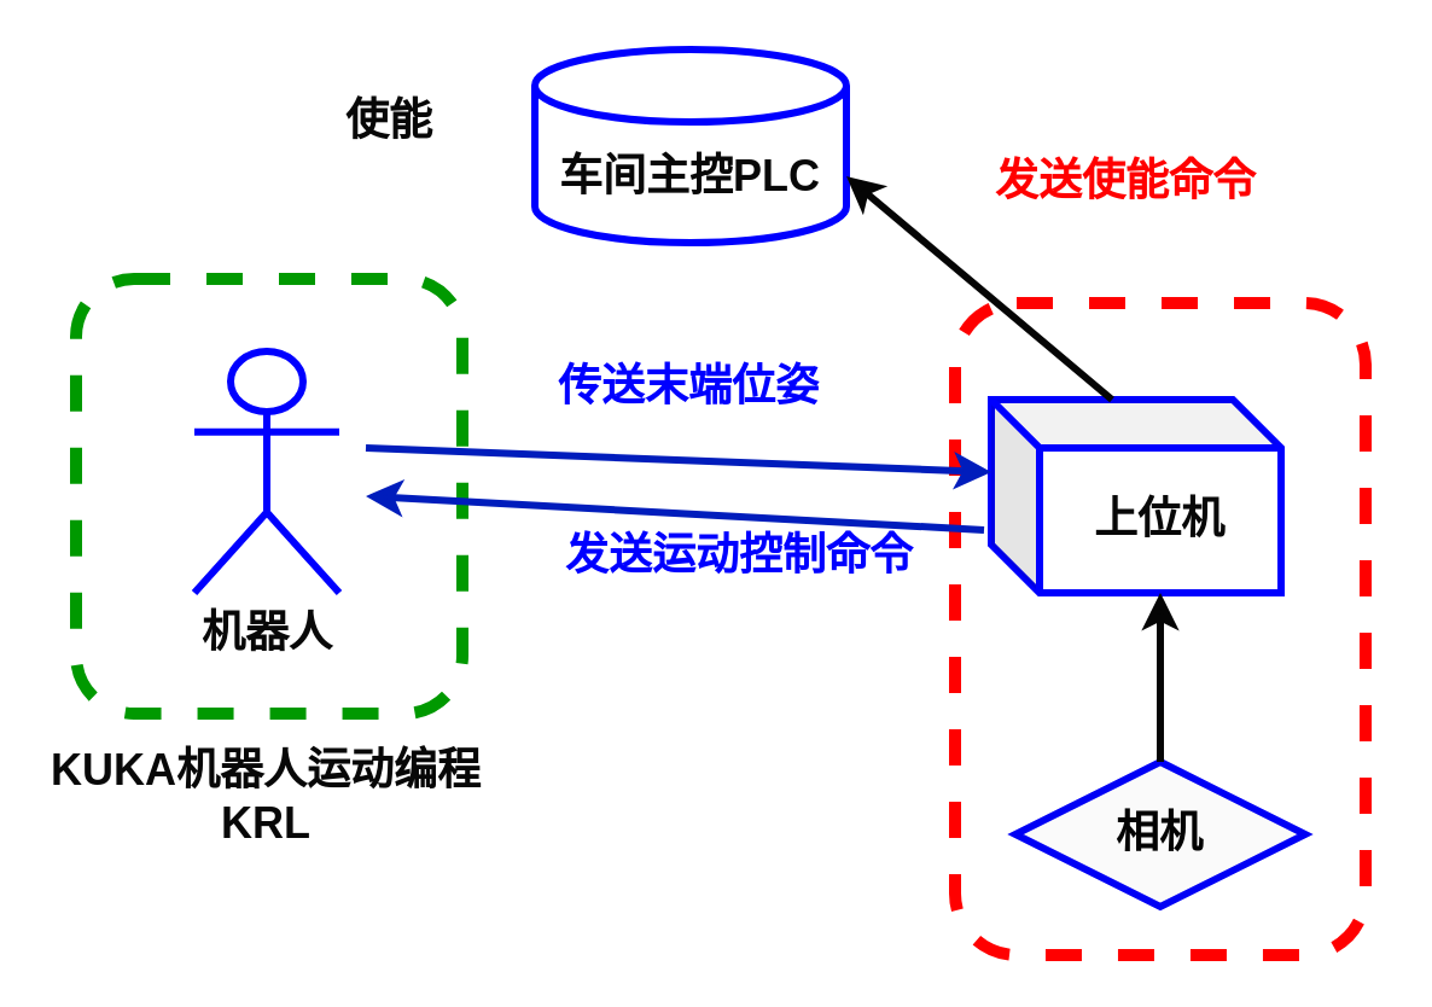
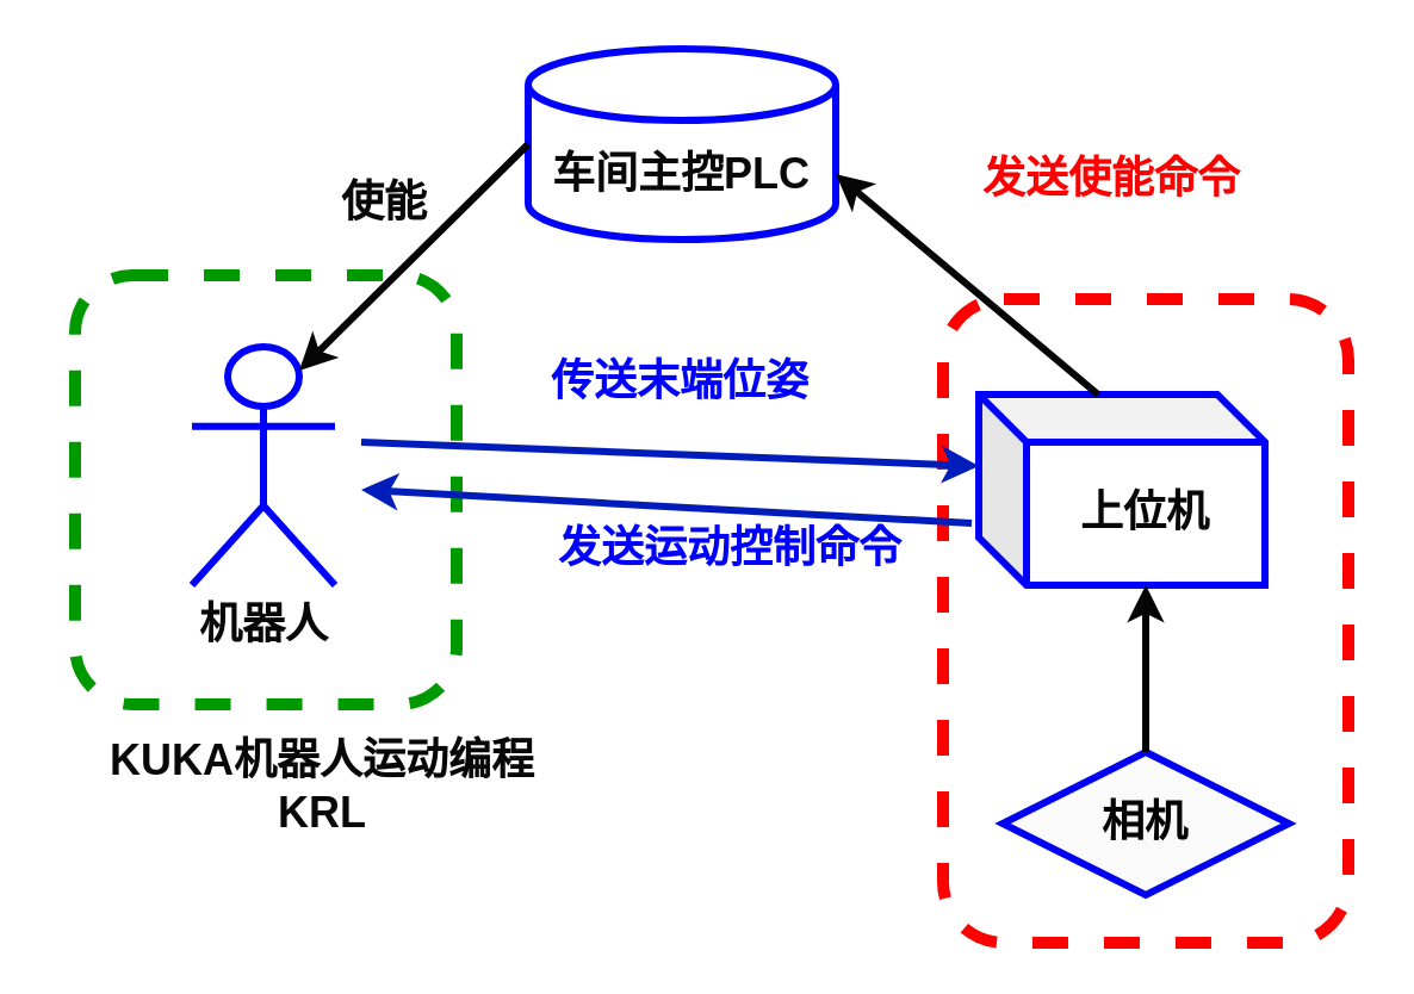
- <mxCell id="13" value="&lt;font color=&quot;#080808&quot;&gt;&lt;span style=&quot;font-size: 18px&quot;&gt;&lt;b&gt;使能&lt;/b&gt;&lt;/span&gt;&lt;/font&gt;" style="text;html=1;strokeColor=none;fillColor=none;align=center;verticalAlign=middle;whiteSpace=wrap;rounded=0;" parent="1" vertex="1"><mxGeometry x="131" y="35" width="60" height="30" as="geometry" /></mxCell>
+ <mxCell id="13" value="&lt;font color=&quot;#080808&quot;&gt;&lt;span style=&quot;font-size: 18px&quot;&gt;&lt;b&gt;使能&lt;/b&gt;&lt;/span&gt;&lt;/font&gt;" style="text;html=1;strokeColor=none;fillColor=none;align=center;verticalAlign=middle;whiteSpace=wrap;rounded=0;" parent="1" vertex="1"><mxGeometry x="131" y="70" width="60" height="30" as="geometry" /></mxCell>
+ <mxCell id="6" style="edgeStyle=none;html=1;entryX=0.75;entryY=0.1;entryDx=0;entryDy=0;fontSize=18;strokeColor=#050505;strokeWidth=3;exitX=0;exitY=0.5;exitDx=0;exitDy=0;exitPerimeter=0;entryPerimeter=0;" parent="1" source="2" target="4" edge="1"><mxGeometry relative="1" as="geometry"><mxPoint x="180" y="325" as="sourcePoint" /><mxPoint x="290" y="325" as="targetPoint" /></mxGeometry></mxCell>
- <mxCell id="11" value="&lt;b&gt;&lt;font style=&quot;font-size: 18px&quot; color=&quot;#080808&quot;&gt;KUKA机器人运动编程KRL&lt;/font&gt;&lt;/b&gt;" style="text;html=1;strokeColor=none;fillColor=none;align=center;verticalAlign=middle;whiteSpace=wrap;rounded=0;dashed=1;" parent="1" vertex="1"><mxGeometry x="20" y="315" width="180" height="30" as="geometry" /></mxCell>
+ <mxCell id="11" value="&lt;b&gt;&lt;font style=&quot;font-size: 18px&quot; color=&quot;#080808&quot;&gt;KUKA机器人运动编程KRL&lt;/font&gt;&lt;/b&gt;" style="text;html=1;strokeColor=none;fillColor=none;align=center;verticalAlign=middle;whiteSpace=wrap;rounded=0;dashed=1;" parent="1" vertex="1"><mxGeometry x="45" y="315" width="180" height="30" as="geometry" /></mxCell>
